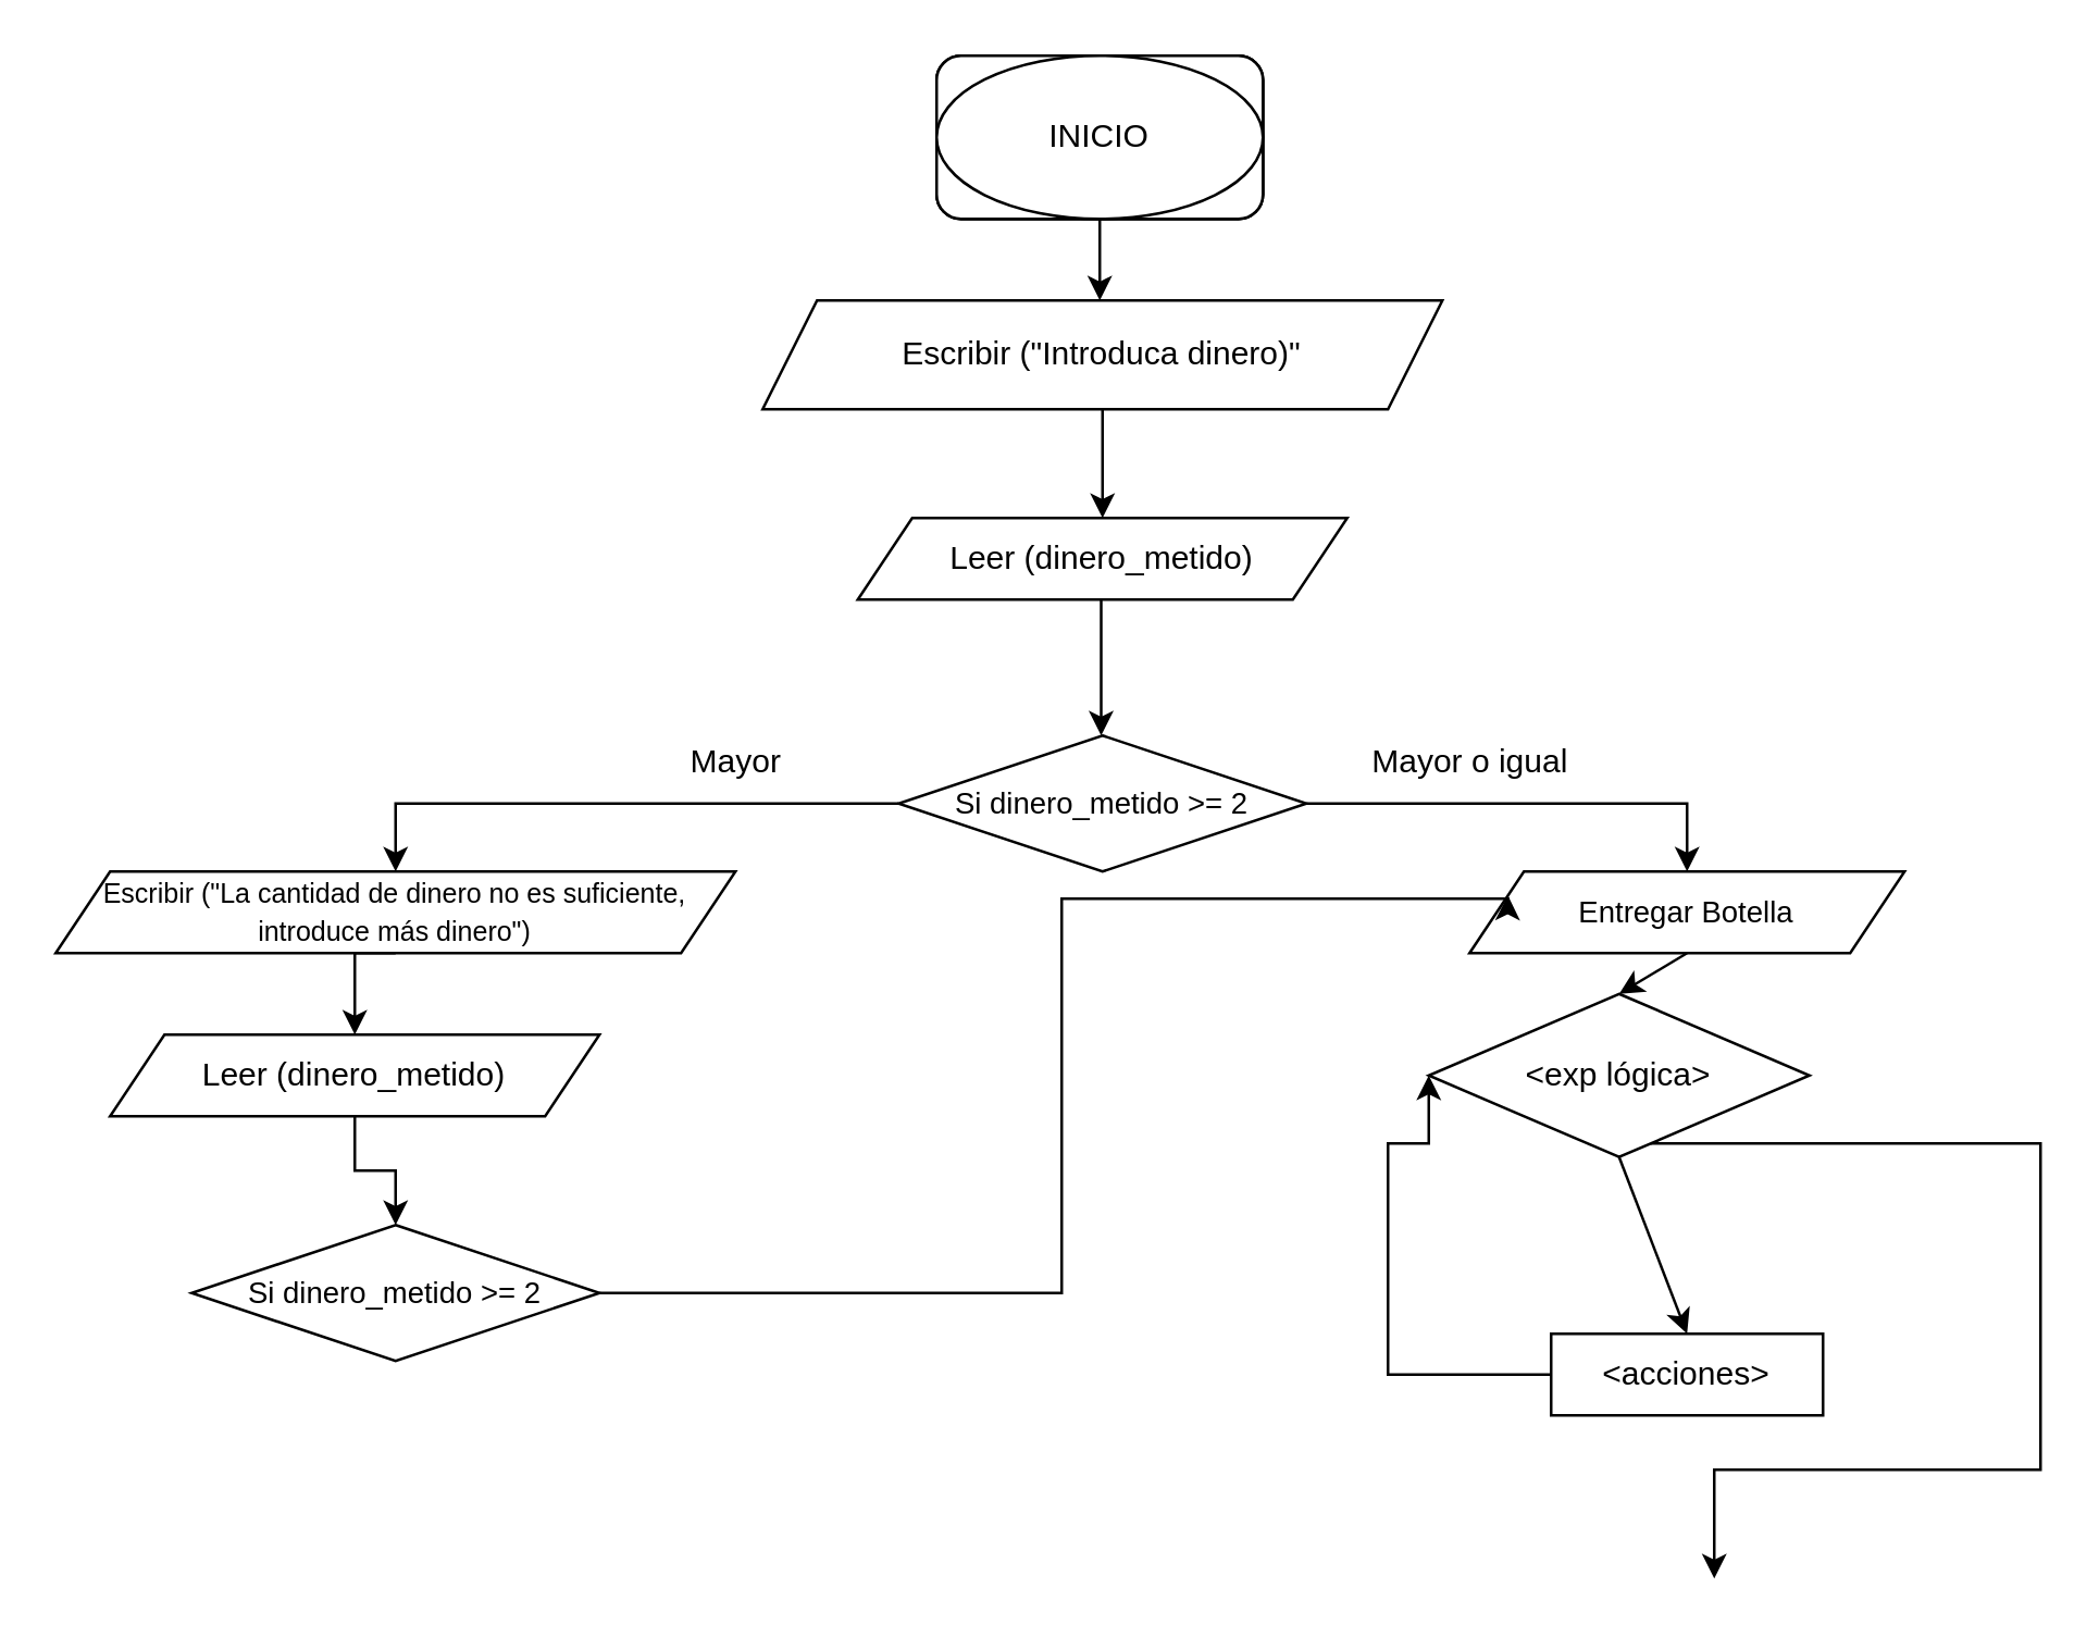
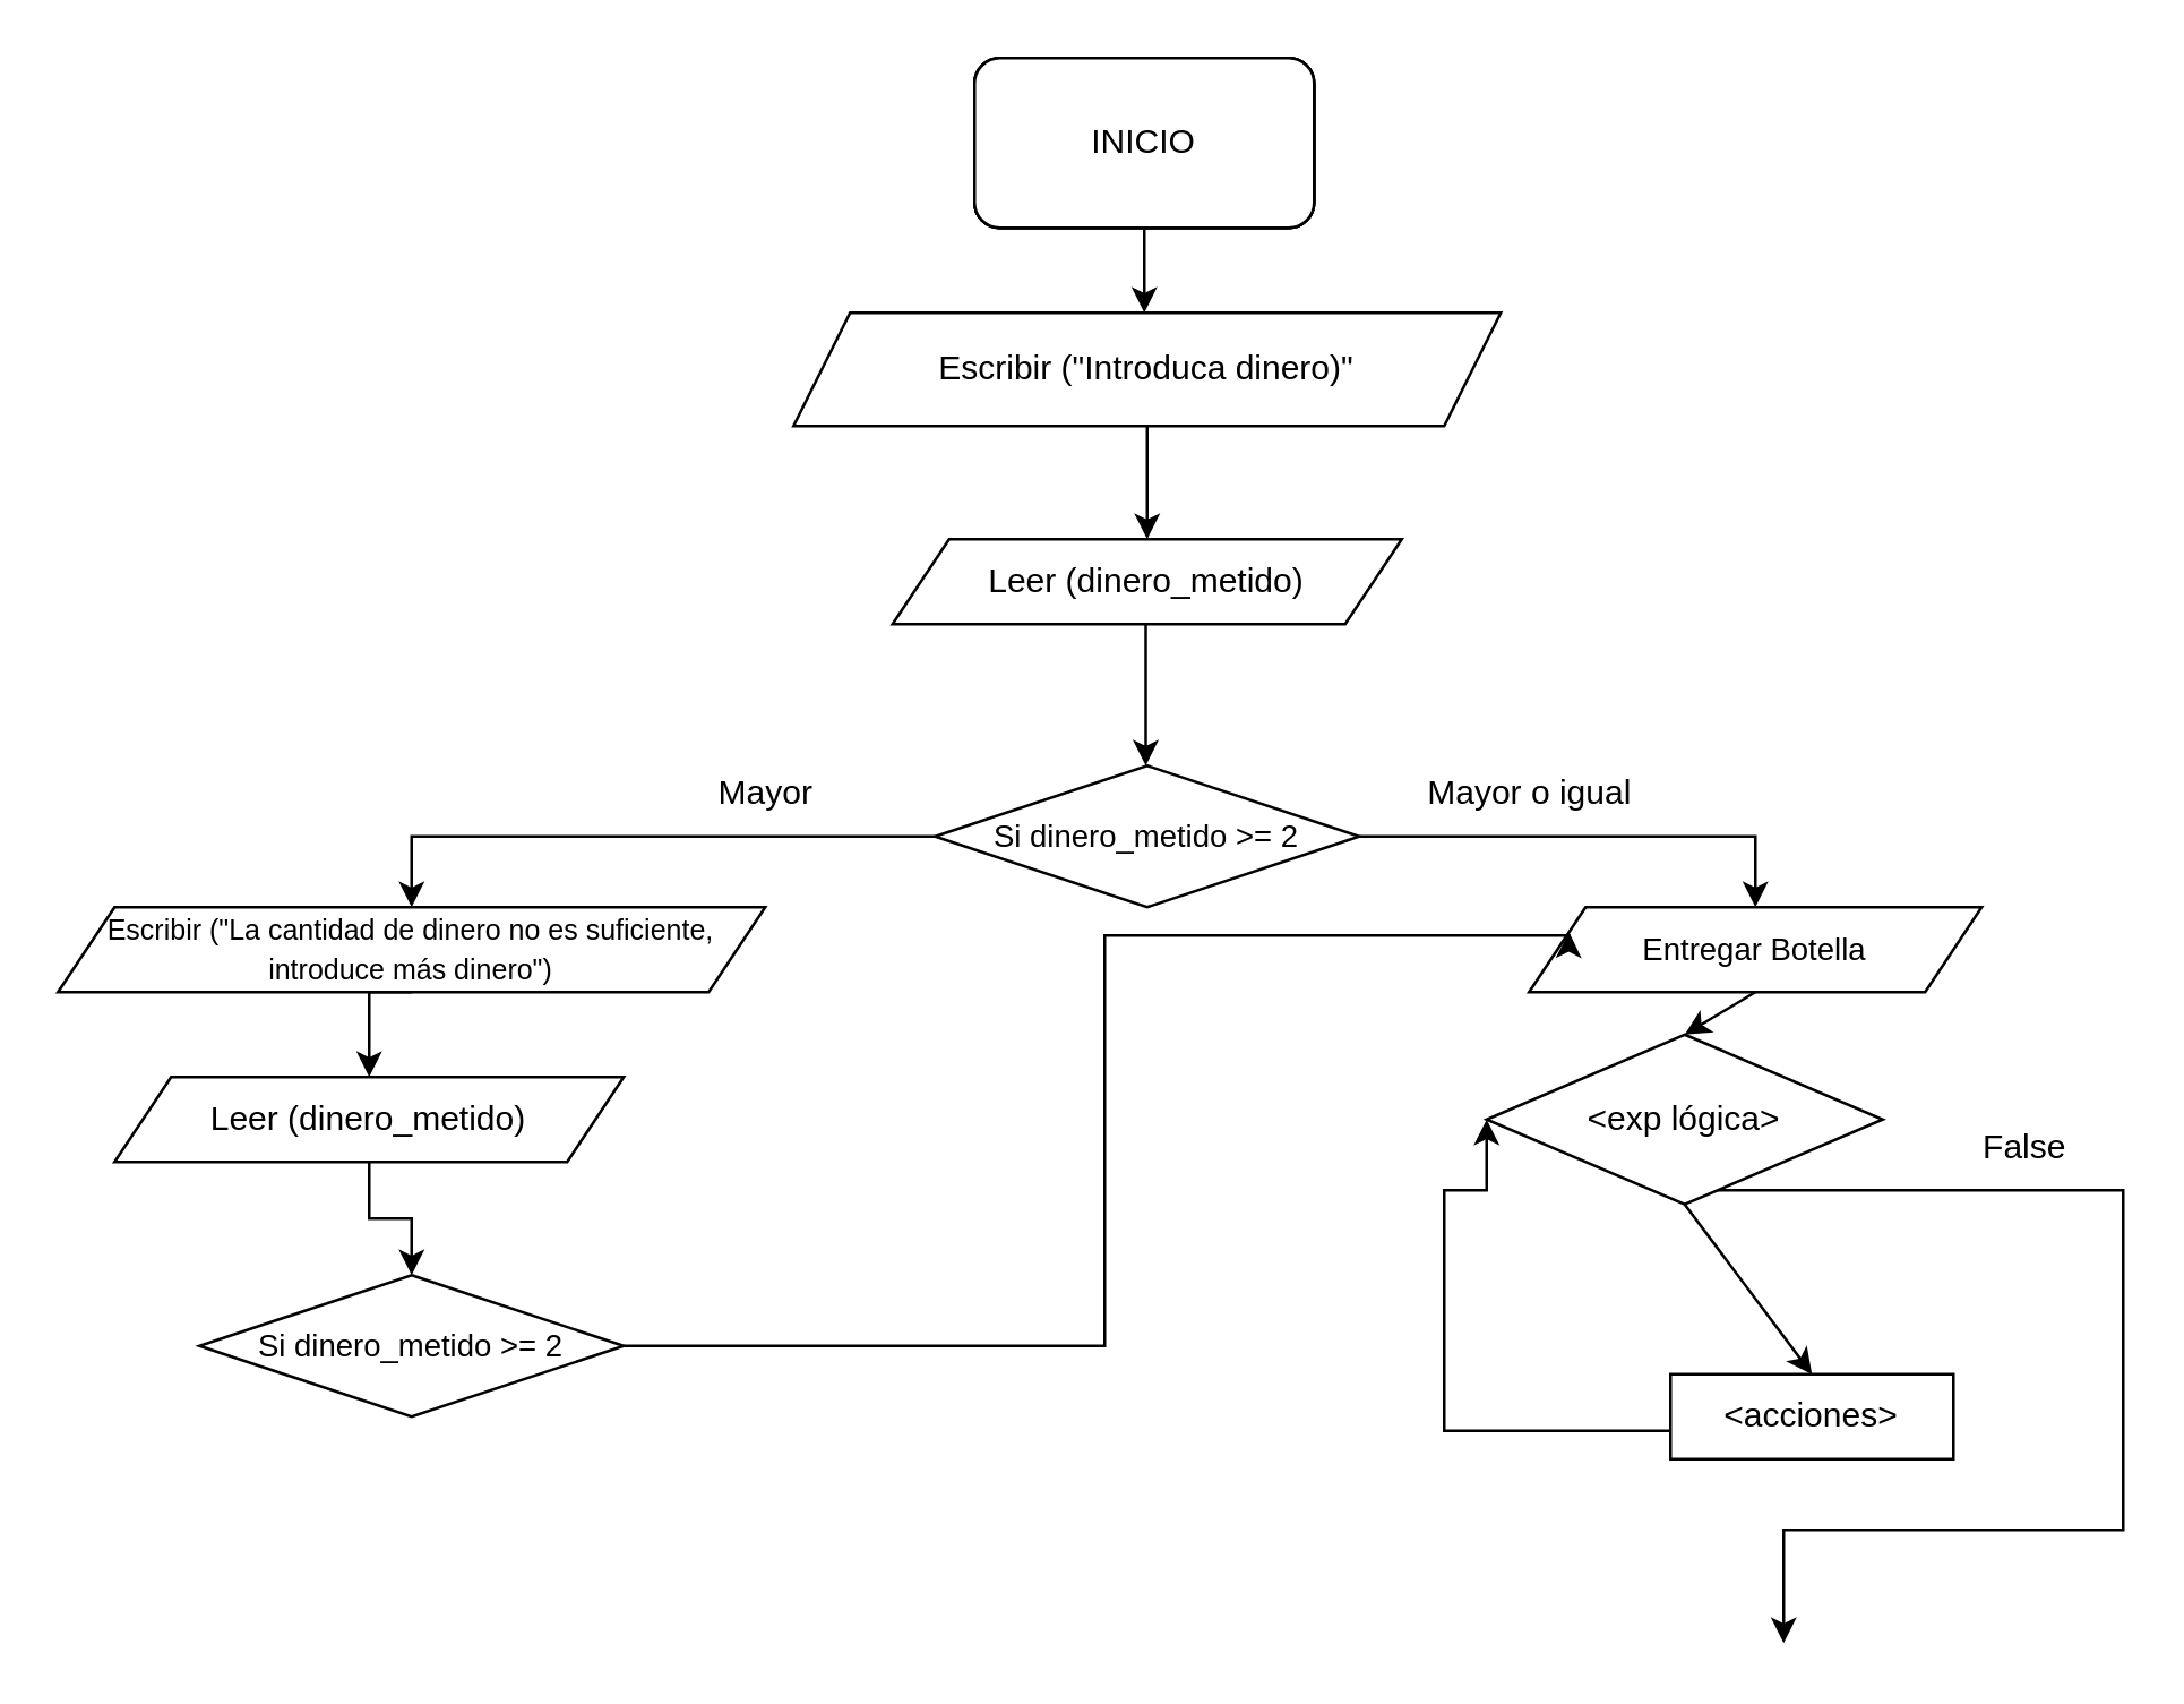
- <mxCell id="5" value="INICIO" style="ellipse;whiteSpace=wrap;html=1;" vertex="1" parent="1"><mxGeometry x="344" y="20" width="120" height="60" as="geometry" /></mxCell>
+ <mxCell id="5" value="INICIO" style="rounded=1;whiteSpace=wrap;html=1;" vertex="1" parent="1"><mxGeometry x="344" y="20" width="120" height="60" as="geometry" /></mxCell>
+ <mxCell id="23" value="False" style="text;html=1;align=center;verticalAlign=middle;resizable=0;points=[];autosize=1;strokeColor=none;fillColor=none;fontSize=12;" vertex="1" parent="1"><mxGeometry x="690" y="390" width="50" height="30" as="geometry" /></mxCell>
- <mxCell id="21" value="&amp;lt;acciones&amp;gt;" style="rounded=0;whiteSpace=wrap;html=1;fontSize=12;" vertex="1" parent="1"><mxGeometry x="570" y="490" width="100" height="30" as="geometry" /></mxCell>
+ <mxCell id="21" value="&amp;lt;acciones&amp;gt;" style="rounded=0;whiteSpace=wrap;html=1;fontSize=12;" vertex="1" parent="1"><mxGeometry x="590" y="485" width="100" height="30" as="geometry" /></mxCell>
